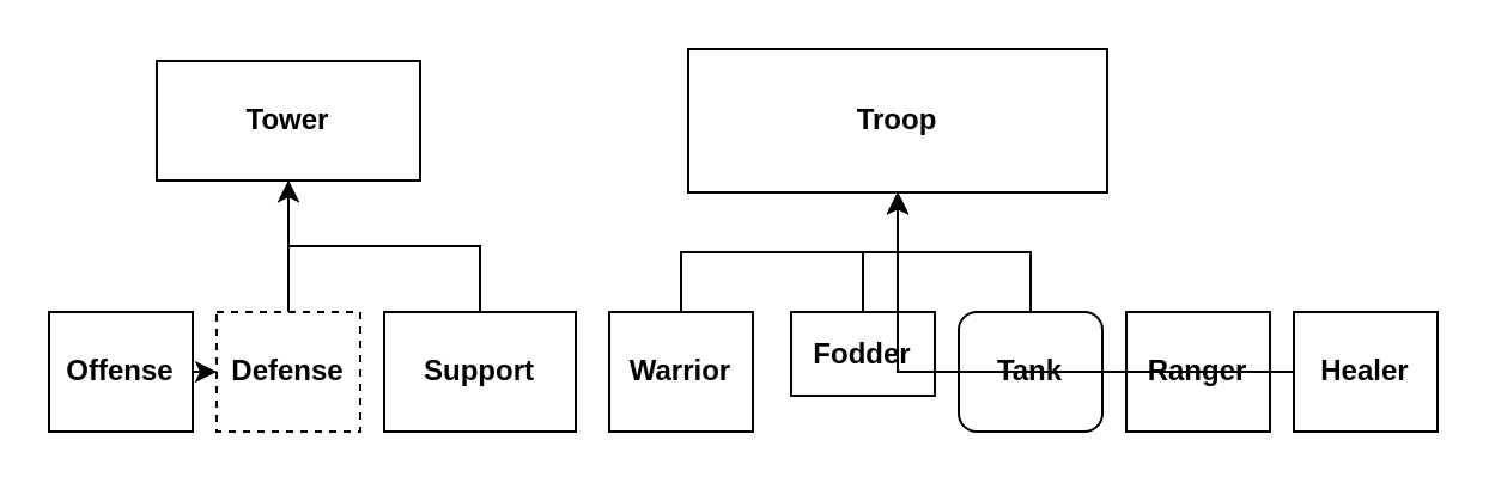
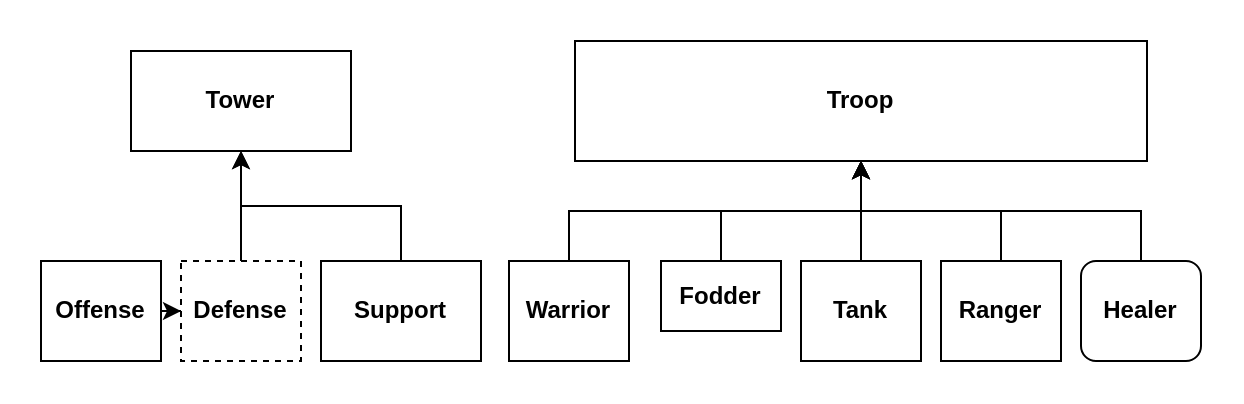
- <mxCell id="2" value="&lt;b&gt;Troop&lt;/b&gt;" style="html=1;whiteSpace=wrap;" vertex="1" parent="1"><mxGeometry x="287" y="20" width="175" height="60" as="geometry" /></mxCell>
+ <mxCell id="2" value="&lt;b&gt;Troop&lt;/b&gt;" style="html=1;whiteSpace=wrap;" vertex="1" parent="1"><mxGeometry x="287" y="20" width="286" height="60" as="geometry" /></mxCell>
- <mxCell id="8" value="&lt;b&gt;Tank&lt;/b&gt;" style="html=1;whiteSpace=wrap;rounded=1;" vertex="1" parent="1"><mxGeometry x="400" y="130" width="60" height="50" as="geometry" /></mxCell>
+ <mxCell id="8" value="&lt;b&gt;Tank&lt;/b&gt;" style="html=1;whiteSpace=wrap;" vertex="1" parent="1"><mxGeometry x="400" y="130" width="60" height="50" as="geometry" /></mxCell>
- <mxCell id="12" value="&lt;b&gt;Healer&lt;/b&gt;" style="html=1;whiteSpace=wrap;" vertex="1" parent="1"><mxGeometry x="540" y="130" width="60" height="50" as="geometry" /></mxCell>
+ <mxCell id="12" value="&lt;b&gt;Healer&lt;/b&gt;" style="html=1;whiteSpace=wrap;rounded=1;" vertex="1" parent="1"><mxGeometry x="540" y="130" width="60" height="50" as="geometry" /></mxCell>
